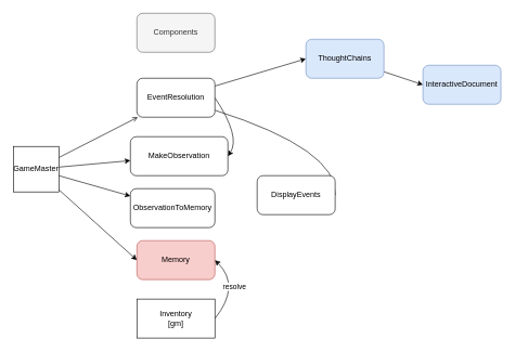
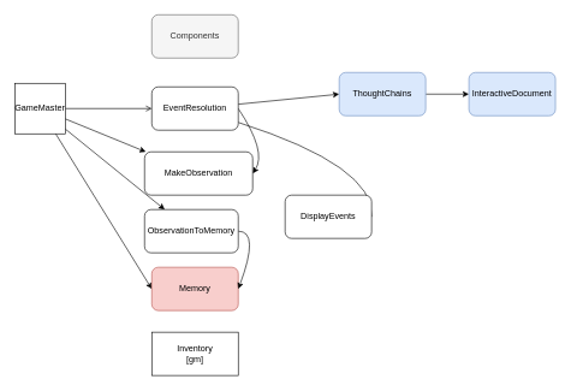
- <mxCell id="15" value="ThoughtChains" style="rounded=1;whiteSpace=wrap;html=1;fillColor=#dae8fc;strokeColor=#6c8ebf;" parent="1" vertex="1"><mxGeometry x="470" y="60" width="120" height="60" as="geometry" /></mxCell>
+ <mxCell id="15" value="ThoughtChains" style="rounded=1;whiteSpace=wrap;html=1;fillColor=#dae8fc;strokeColor=#6c8ebf;" parent="1" vertex="1"><mxGeometry x="470" y="100" width="120" height="60" as="geometry" /></mxCell>
- <mxCell id="6" value="GameMaster" style="whiteSpace=wrap;html=1;aspect=fixed;" parent="1" vertex="1"><mxGeometry x="20" y="225" width="70" height="70" as="geometry" /></mxCell>
+ <mxCell id="6" value="GameMaster" style="whiteSpace=wrap;html=1;aspect=fixed;" parent="1" vertex="1"><mxGeometry x="20" y="115" width="70" height="70" as="geometry" /></mxCell>
+ <mxCell id="16" style="edgeStyle=none;html=1;entryX=1;entryY=0.5;entryDx=0;entryDy=0;curved=1;" parent="1" source="17" target="13" edge="1"><mxGeometry relative="1" as="geometry"><Array as="points"><mxPoint x="360" y="320" /></Array></mxGeometry></mxCell>
- <mxCell id="20" style="edgeStyle=none;html=1;entryX=1;entryY=0.5;entryDx=0;entryDy=0;exitX=1;exitY=0.5;exitDx=0;exitDy=0;curved=1;" edge="1" parent="1" source="22" target="13"><mxGeometry relative="1" as="geometry"><Array as="points"><mxPoint x="370" y="440" /></Array></mxGeometry></mxCell>
- <mxCell id="21" value="resolve" style="edgeLabel;html=1;align=center;verticalAlign=middle;resizable=0;points=[];" vertex="1" connectable="0" parent="20"><mxGeometry x="-0.284" y="8" relative="1" as="geometry"><mxPoint x="9" y="-11" as="offset" /></mxGeometry></mxCell>
